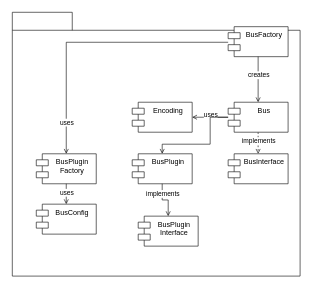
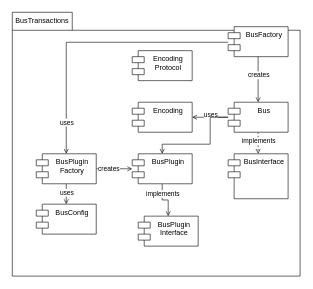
+ <mxCell id="28" value="BusTransactions" style="text;html=1;strokeColor=none;fillColor=none;align=center;verticalAlign=middle;whiteSpace=wrap;rounded=0;" vertex="1" parent="2"><mxGeometry width="100" height="30" as="geometry" /></mxCell>
+ <mxCell id="14" value="Encoding&#10;Protocol" style="shape=module;align=left;spacingLeft=20;align=center;verticalAlign=top;" vertex="1" parent="2"><mxGeometry x="200" y="64" width="100" height="50" as="geometry" /></mxCell>
+ <mxCell id="20" style="edgeStyle=orthogonalEdgeStyle;rounded=0;orthogonalLoop=1;jettySize=auto;html=1;endArrow=open;endFill=0;" edge="1" parent="2" source="22" target="15"><mxGeometry relative="1" as="geometry" /></mxCell>
+ <mxCell id="21" value="creates" style="edgeLabel;html=1;align=center;verticalAlign=middle;resizable=0;points=[];" vertex="1" connectable="0" parent="20"><mxGeometry x="-0.757" y="1" relative="1" as="geometry"><mxPoint x="13" y="1" as="offset" /></mxGeometry></mxCell>
- <mxCell id="5" value="BusInterface" style="shape=module;align=left;spacingLeft=20;align=center;verticalAlign=top;" parent="2" vertex="1"><mxGeometry x="360" y="236" width="100" height="50" as="geometry" /></mxCell>
+ <mxCell id="5" value="BusInterface" style="shape=module;align=left;spacingLeft=20;align=center;verticalAlign=top;" parent="2" vertex="1"><mxGeometry x="360" y="236" width="100" height="75" as="geometry" /></mxCell>
